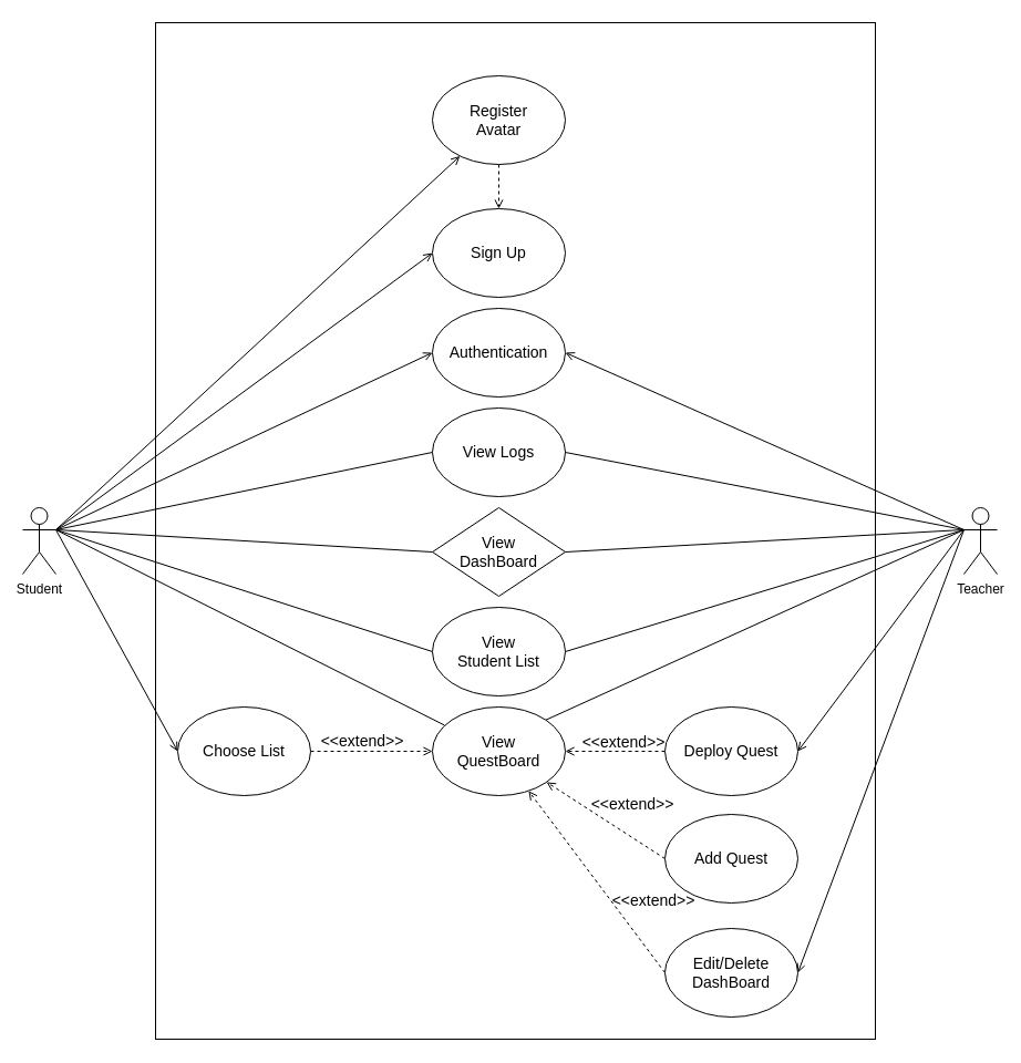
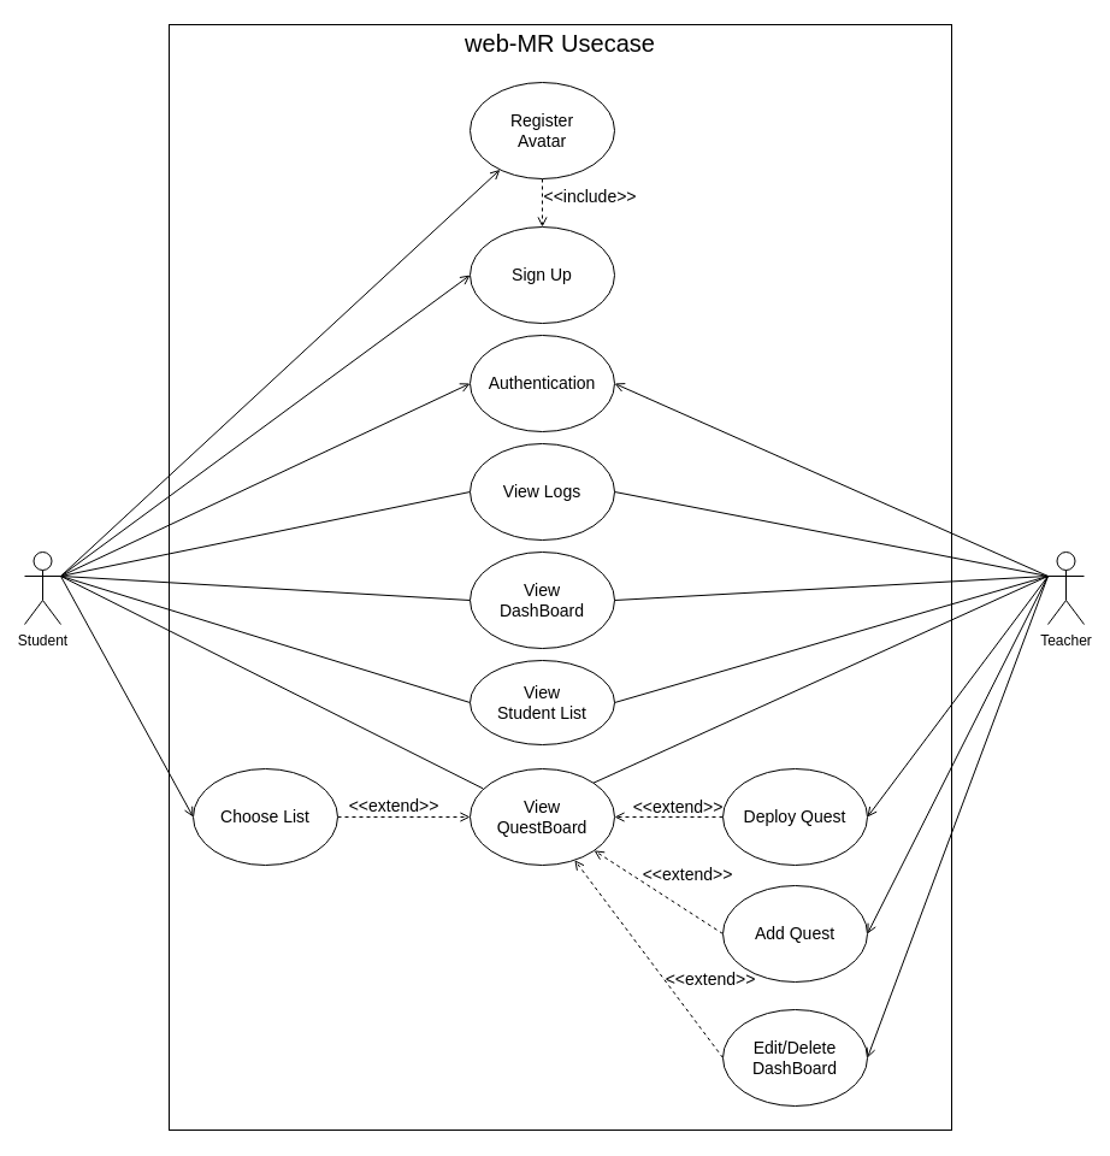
+ <mxCell id="13" value="&lt;font style=&quot;font-size: 20px;&quot;&gt;web-MR Usecase&lt;/font&gt;" style="text;html=1;strokeColor=none;fillColor=none;align=center;verticalAlign=middle;whiteSpace=wrap;rounded=0;fontSize=14;" vertex="1" parent="1"><mxGeometry x="250" y="20" width="430" height="30" as="geometry" /></mxCell>
+ <mxCell id="40" value="&amp;lt;&amp;lt;include&amp;gt;&amp;gt;" style="text;html=1;strokeColor=none;fillColor=none;align=center;verticalAlign=middle;whiteSpace=wrap;rounded=0;fontSize=14;" vertex="1" parent="38"><mxGeometry width="80" height="30" as="geometry" /></mxCell>
- <mxCell id="25" value="&lt;span style=&quot;font-size: 14px;&quot;&gt;View &lt;br&gt;DashBoard&lt;/span&gt;" style="rhombus;whiteSpace=wrap;html=1;" vertex="1" parent="1"><mxGeometry x="390" y="458" width="120" height="80" as="geometry" /></mxCell>
+ <mxCell id="25" value="&lt;span style=&quot;font-size: 14px;&quot;&gt;View &lt;br&gt;DashBoard&lt;/span&gt;" style="ellipse;whiteSpace=wrap;html=1;" vertex="1" parent="1"><mxGeometry x="390" y="458" width="120" height="80" as="geometry" /></mxCell>
- <mxCell id="26" value="&lt;span style=&quot;font-size: 14px;&quot;&gt;View &lt;br&gt;Student List&lt;/span&gt;" style="ellipse;whiteSpace=wrap;html=1;" vertex="1" parent="1"><mxGeometry x="390" y="548" width="120" height="80" as="geometry" /></mxCell>
+ <mxCell id="26" value="&lt;span style=&quot;font-size: 14px;&quot;&gt;View &lt;br&gt;Student List&lt;/span&gt;" style="ellipse;whiteSpace=wrap;html=1;" vertex="1" parent="1"><mxGeometry x="390" y="548" width="120" height="70" as="geometry" /></mxCell>
+ <mxCell id="23" style="edgeStyle=none;rounded=0;orthogonalLoop=1;jettySize=auto;html=1;entryX=0;entryY=0.333;entryDx=0;entryDy=0;entryPerimeter=0;fontSize=20;endArrow=none;endFill=0;exitX=1;exitY=0.5;exitDx=0;exitDy=0;startArrow=open;startFill=0;" edge="1" parent="1" source="24" target="46"><mxGeometry relative="1" as="geometry" /></mxCell>
